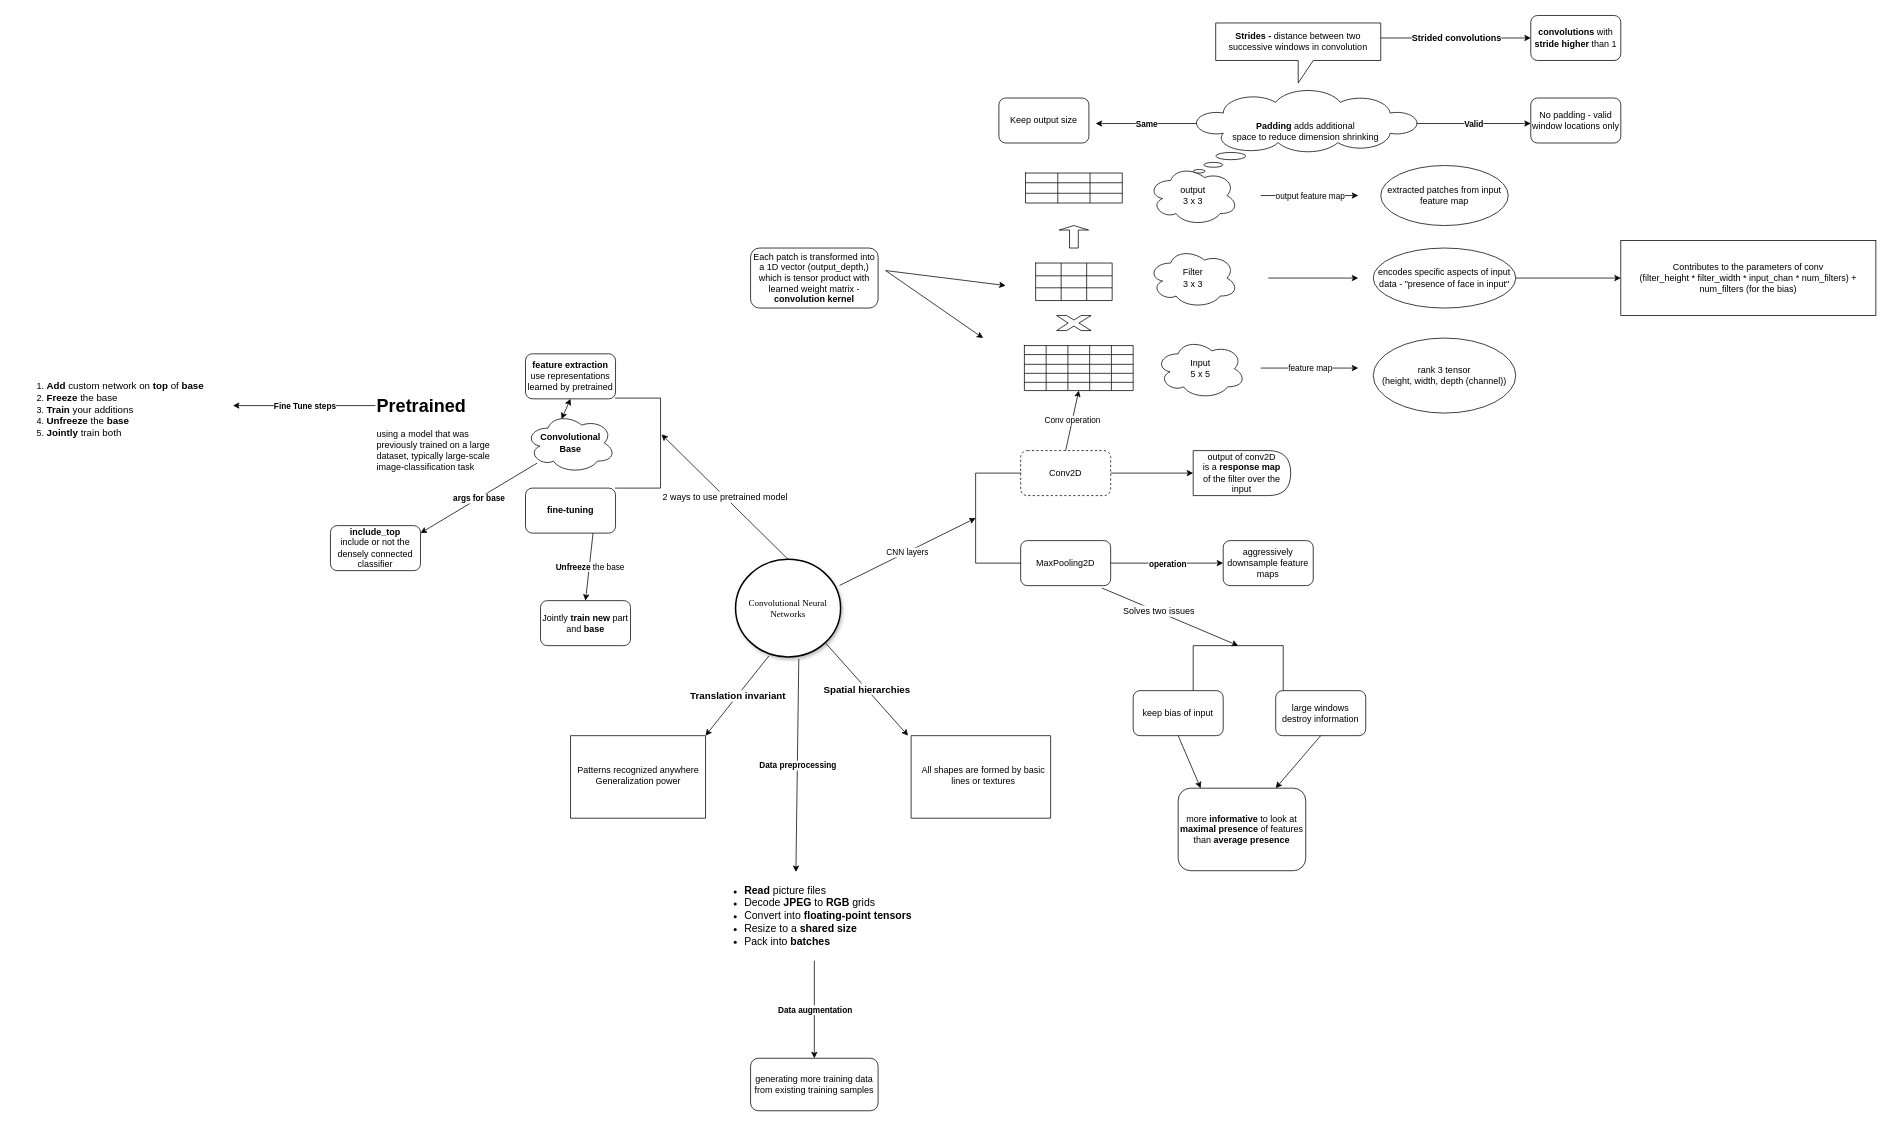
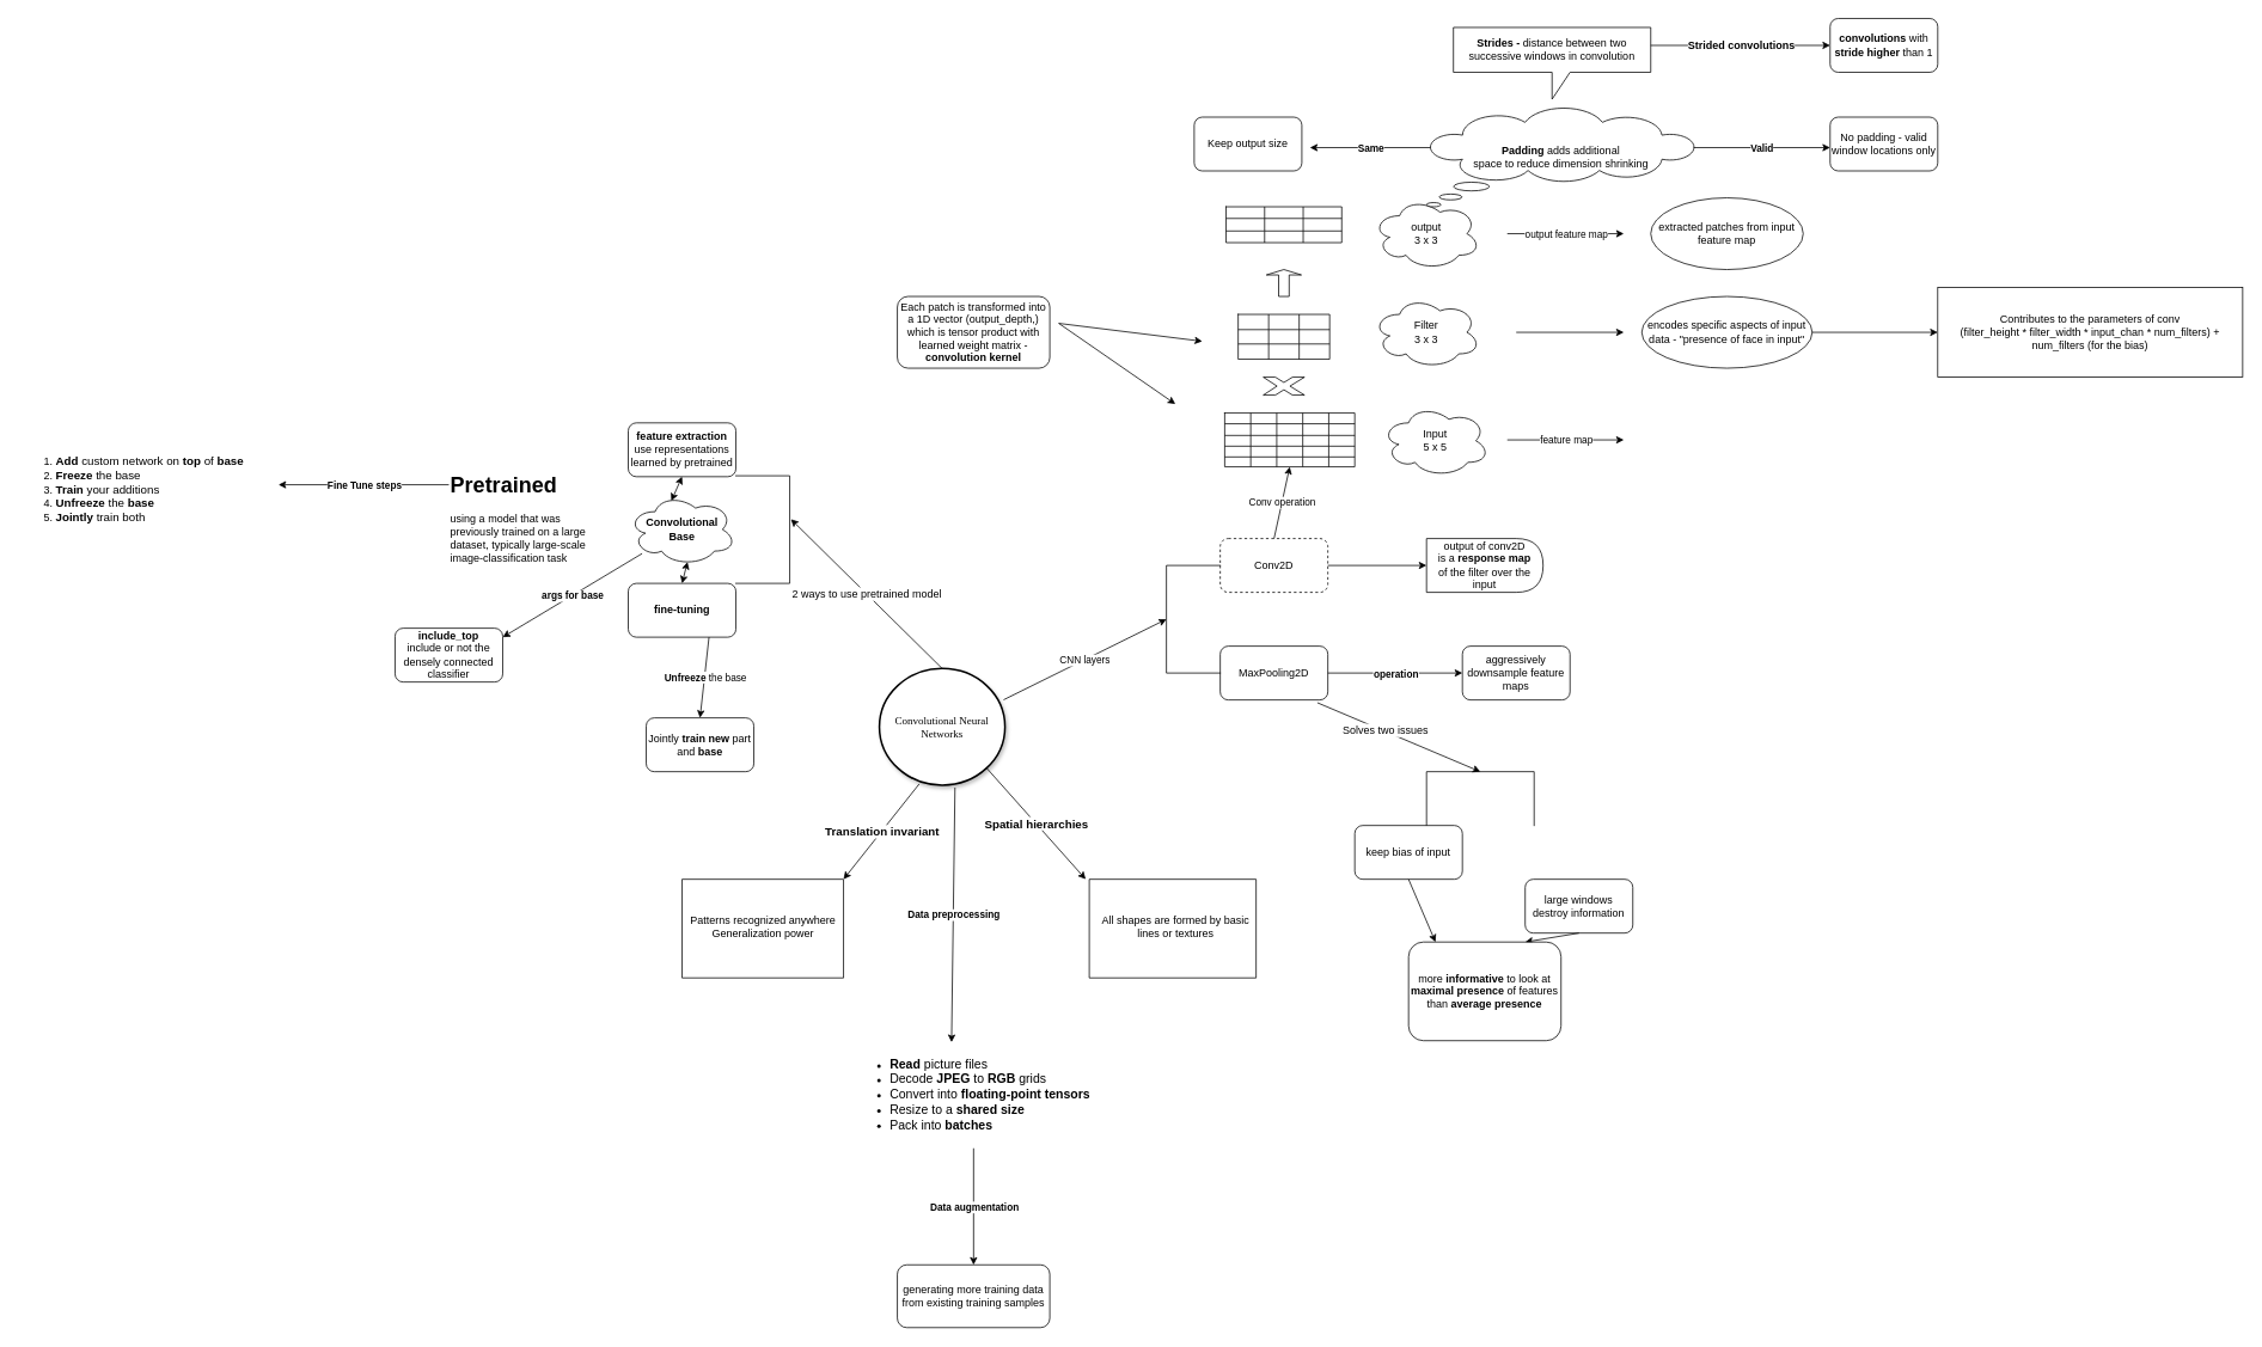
- <mxCell id="82" value="rank 3 tensor&lt;div&gt;(height, width, depth (channel))&lt;/div&gt;" style="ellipse;whiteSpace=wrap;html=1;" vertex="1" parent="1"><mxGeometry x="1830" y="450" width="190" height="100" as="geometry" /></mxCell>
+ <mxCell id="124" value="" style="endArrow=classic;startArrow=classic;html=1;rounded=0;exitX=0.5;exitY=0;exitDx=0;exitDy=0;entryX=0.55;entryY=0.95;entryDx=0;entryDy=0;entryPerimeter=0;" edge="1" parent="1" source="121" target="122"><mxGeometry width="50" height="50" relative="1" as="geometry"><mxPoint x="630" y="650" as="sourcePoint" /><mxPoint x="640" y="610" as="targetPoint" /></mxGeometry></mxCell>
- <mxCell id="113" value="large windows destroy information" style="rounded=1;whiteSpace=wrap;html=1;" vertex="1" parent="1"><mxGeometry x="1700" y="920" width="120" height="60" as="geometry" /></mxCell>
+ <mxCell id="113" value="large windows destroy information" style="rounded=1;whiteSpace=wrap;html=1;" vertex="1" parent="1"><mxGeometry x="1700" y="980" width="120" height="60" as="geometry" /></mxCell>
